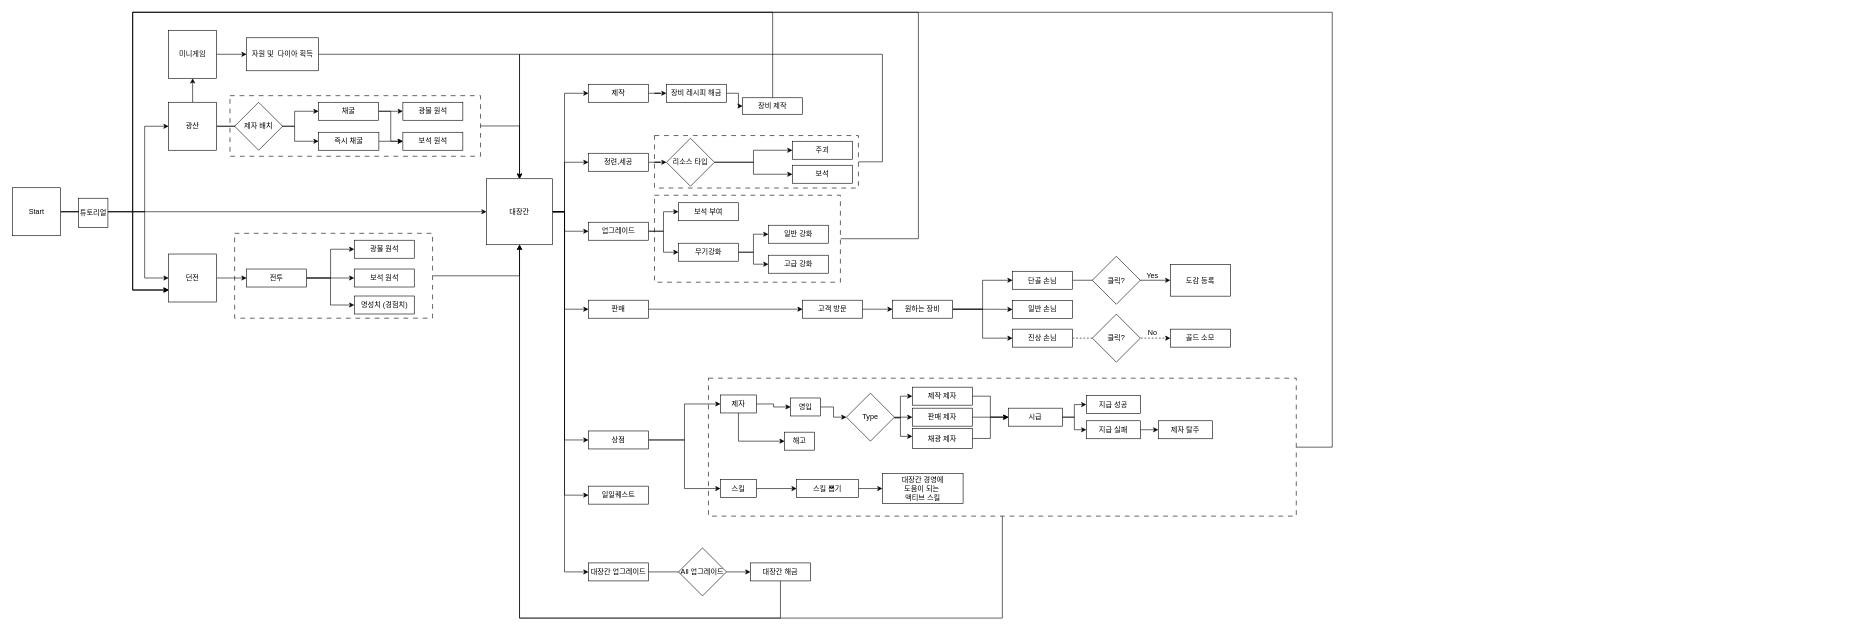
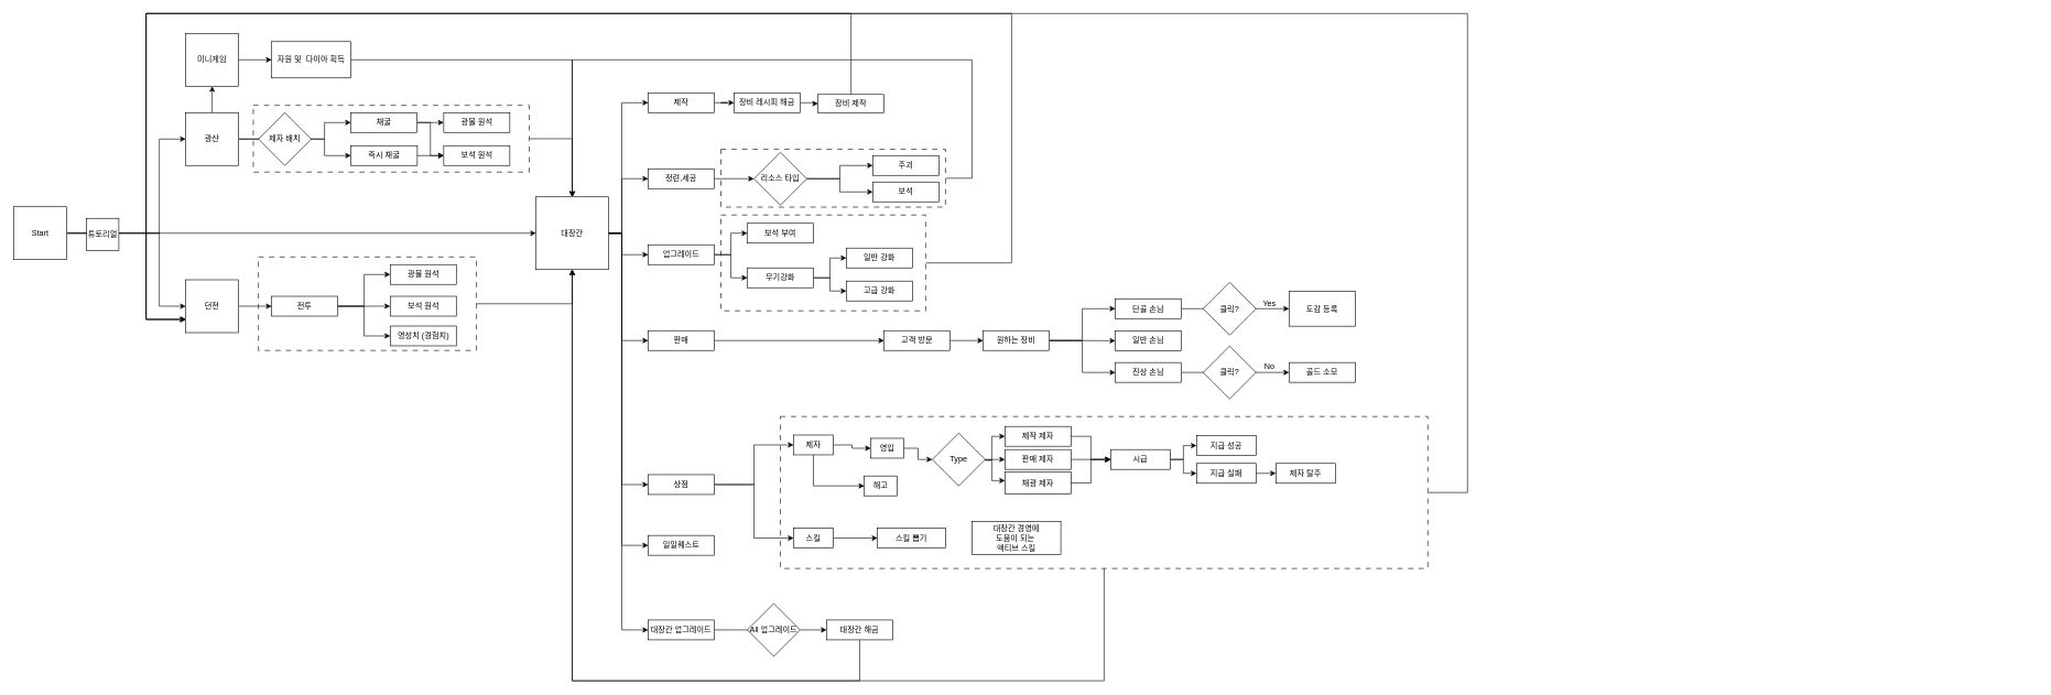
- <mxCell id="100" value="장비 제작" style="rounded=0;whiteSpace=wrap;html=1;" vertex="1" parent="1"><mxGeometry x="1237" y="162.5" width="100" height="27.5" as="geometry" /></mxCell>
+ <mxCell id="100" value="장비 제작" style="rounded=0;whiteSpace=wrap;html=1;" vertex="1" parent="1"><mxGeometry x="1237" y="142.5" width="100" height="27.5" as="geometry" /></mxCell>
- <mxCell id="76" value="리소스 타입" style="rhombus;whiteSpace=wrap;html=1;" vertex="1" parent="1"><mxGeometry x="1110" y="230" width="80" height="80" as="geometry" /></mxCell>
+ <mxCell id="76" value="리소스 타입" style="rhombus;whiteSpace=wrap;html=1;" vertex="1" parent="1"><mxGeometry x="1140" y="230" width="80" height="80" as="geometry" /></mxCell>
- <mxCell id="70" style="edgeStyle=orthogonalEdgeStyle;rounded=0;orthogonalLoop=1;jettySize=auto;html=1;entryX=0;entryY=0.5;entryDx=0;entryDy=0;dashed=1;" edge="1" parent="1" source="71" target="118"><mxGeometry relative="1" as="geometry" /></mxCell>
+ <mxCell id="70" style="edgeStyle=orthogonalEdgeStyle;rounded=0;orthogonalLoop=1;jettySize=auto;html=1;entryX=0;entryY=0.5;entryDx=0;entryDy=0;" edge="1" parent="1" source="71" target="118"><mxGeometry relative="1" as="geometry" /></mxCell>
- <mxCell id="104" style="edgeStyle=orthogonalEdgeStyle;rounded=0;orthogonalLoop=1;jettySize=auto;html=1;exitX=1;exitY=0.5;exitDx=0;exitDy=0;entryX=0;entryY=0.5;entryDx=0;entryDy=0;" edge="1" parent="1" source="105" target="106"><mxGeometry relative="1" as="geometry" /></mxCell>
